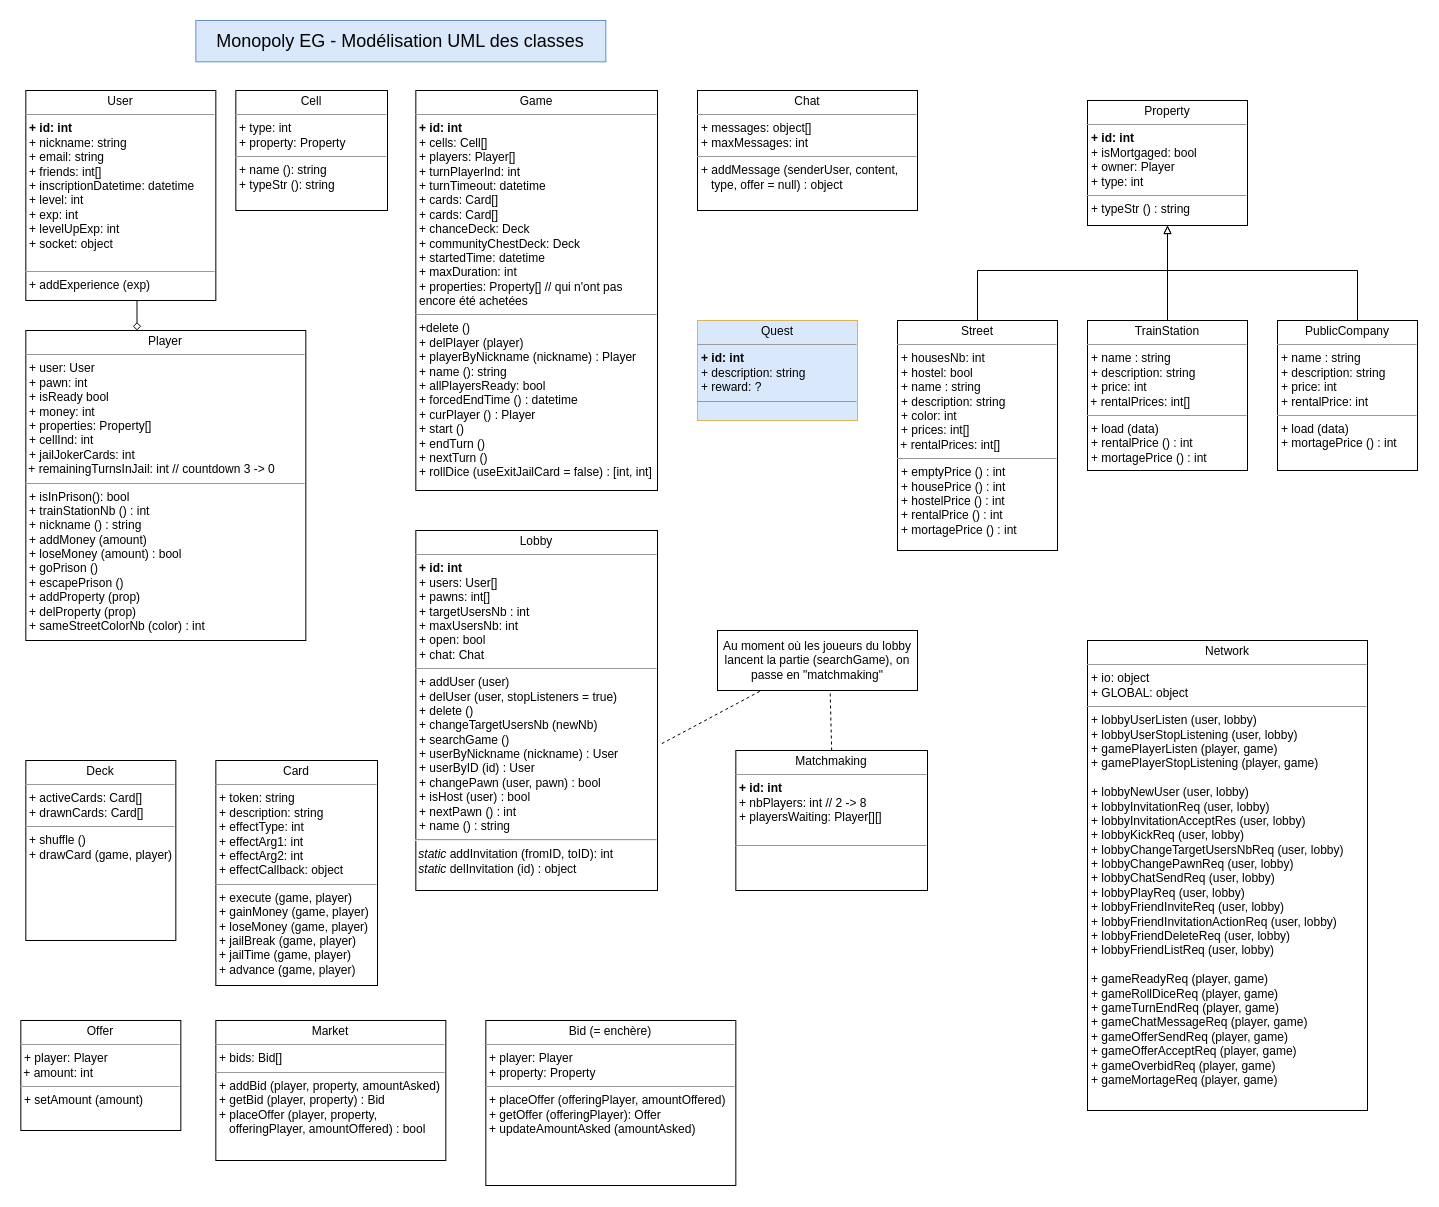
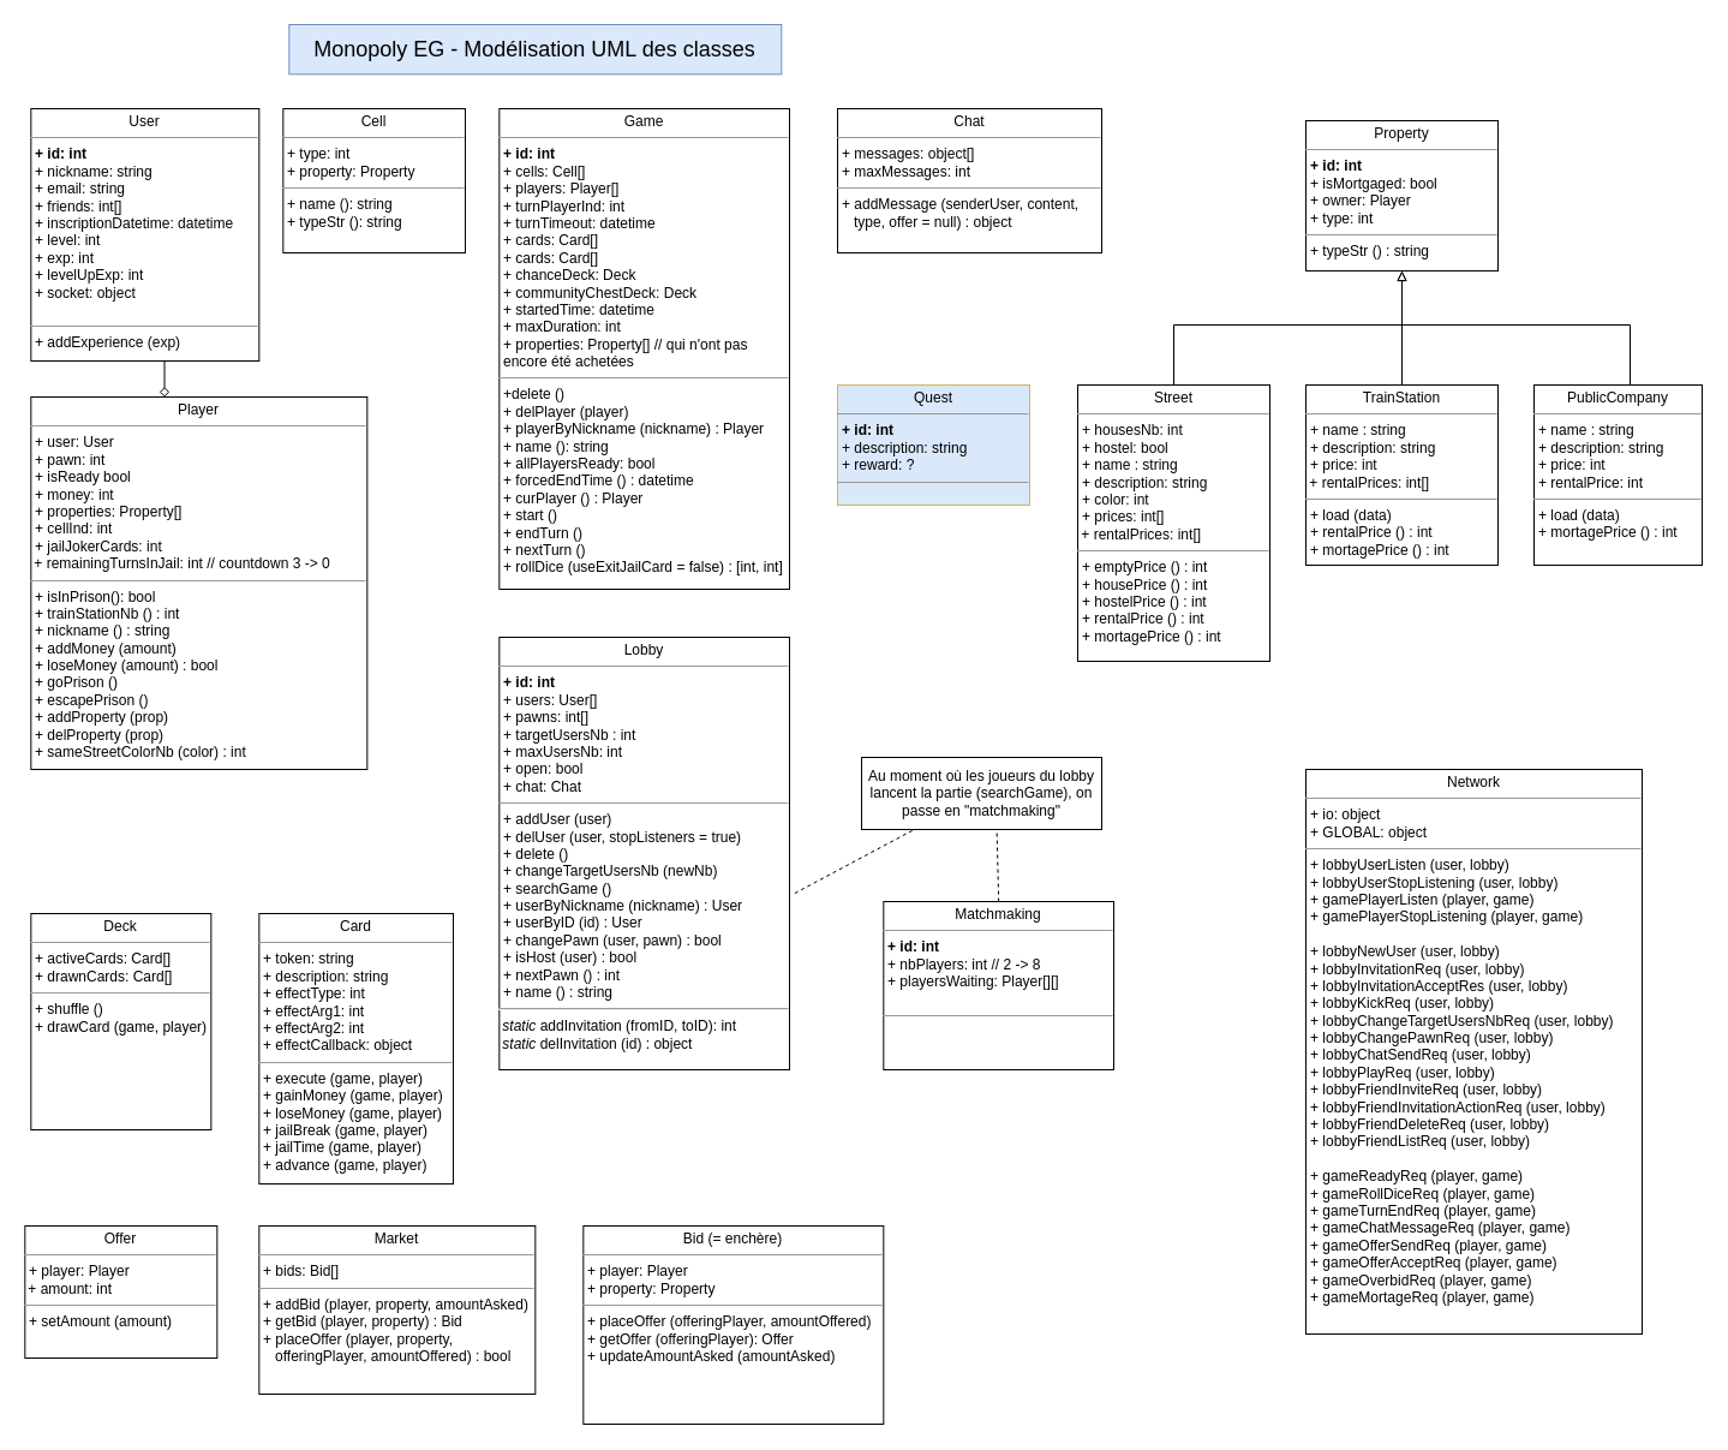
- <mxCell id="24" value="&lt;font style=&quot;font-size: 18px&quot;&gt;Monopoly EG - Modélisation UML des classes&lt;/font&gt;" style="rounded=0;whiteSpace=wrap;html=1;fillColor=#dae8fc;strokeColor=#6c8ebf;" parent="1" vertex="1"><mxGeometry x="195.33" y="20" width="410" height="41.33" as="geometry" /></mxCell>
+ <mxCell id="24" value="&lt;font style=&quot;font-size: 18px&quot;&gt;Monopoly EG - Modélisation UML des classes&lt;/font&gt;" style="rounded=0;whiteSpace=wrap;html=1;fillColor=#dae8fc;strokeColor=#6c8ebf;" parent="1" vertex="1"><mxGeometry x="240.33" y="20" width="410" height="41.33" as="geometry" /></mxCell>
